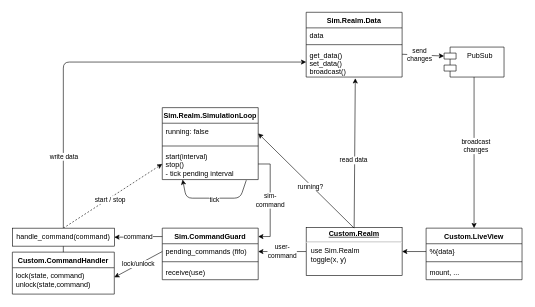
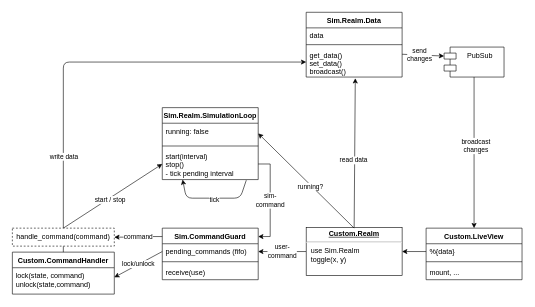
- <mxCell id="34" value="" style="endArrow=classic;html=1;entryX=0;entryY=0.5;entryDx=0;entryDy=0;exitX=0.5;exitY=0;exitDx=0;exitDy=0;dashed=1;" edge="1" parent="1" source="37" target="19"><mxGeometry width="50" height="50" relative="1" as="geometry"><mxPoint x="170" y="360" as="sourcePoint" /><mxPoint x="115" y="280" as="targetPoint" /></mxGeometry></mxCell>
+ <mxCell id="34" value="" style="endArrow=classic;html=1;entryX=0;entryY=0.5;entryDx=0;entryDy=0;exitX=0.5;exitY=0;exitDx=0;exitDy=0;" edge="1" parent="1" source="37" target="19"><mxGeometry width="50" height="50" relative="1" as="geometry"><mxPoint x="170" y="360" as="sourcePoint" /><mxPoint x="115" y="280" as="targetPoint" /></mxGeometry></mxCell>
- <mxCell id="37" value="handle_command(command)" style="rounded=0;whiteSpace=wrap;html=1;" vertex="1" parent="1"><mxGeometry x="20" y="380" width="170" height="30" as="geometry" /></mxCell>
+ <mxCell id="37" value="handle_command(command)" style="rounded=0;whiteSpace=wrap;html=1;dashed=1;" vertex="1" parent="1"><mxGeometry x="20" y="380" width="170" height="30" as="geometry" /></mxCell>
